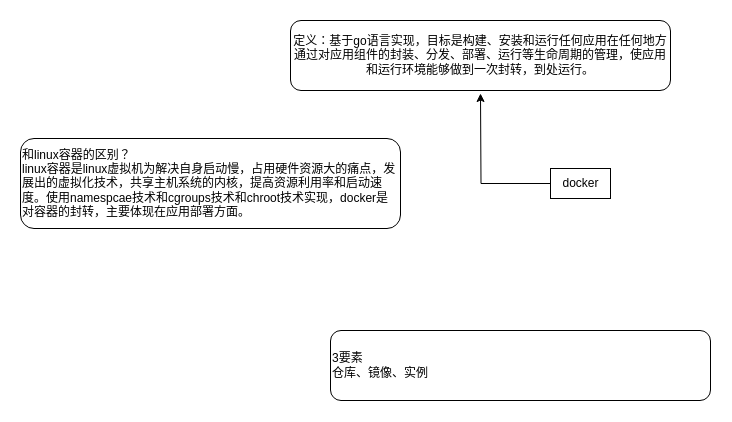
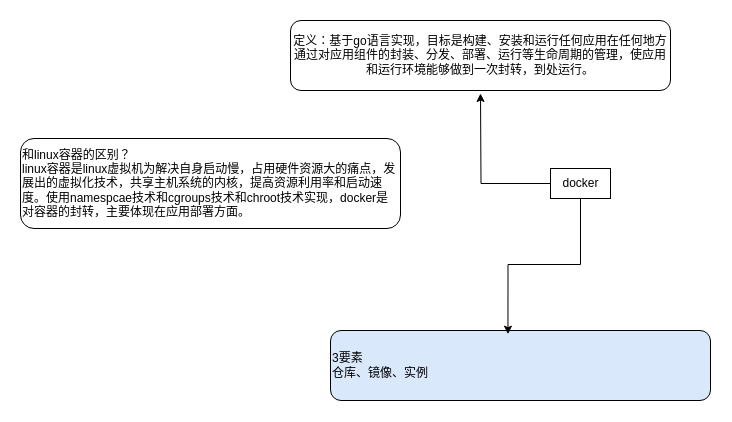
+ <mxCell id="7" style="edgeStyle=orthogonalEdgeStyle;rounded=0;orthogonalLoop=1;jettySize=auto;html=1;entryX=0.467;entryY=0.053;entryDx=0;entryDy=0;entryPerimeter=0;" edge="1" parent="1" source="3" target="6"><mxGeometry relative="1" as="geometry" /></mxCell>
- <mxCell id="6" value="3要素&lt;div&gt;仓库、镜像、实例&lt;/div&gt;" style="rounded=1;whiteSpace=wrap;html=1;align=left;" vertex="1" parent="1"><mxGeometry x="330" y="330" width="380" height="70" as="geometry" /></mxCell>
+ <mxCell id="6" value="3要素&lt;div&gt;仓库、镜像、实例&lt;/div&gt;" style="rounded=1;whiteSpace=wrap;html=1;align=left;fillColor=#dae8fc;" vertex="1" parent="1"><mxGeometry x="330" y="330" width="380" height="70" as="geometry" /></mxCell>
